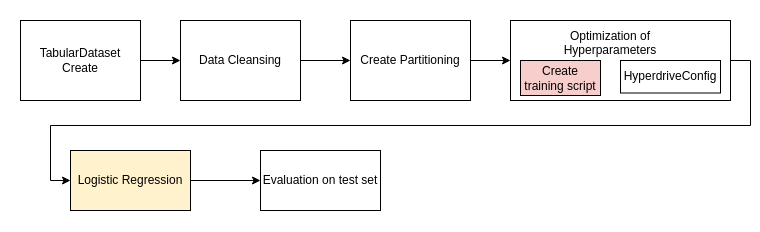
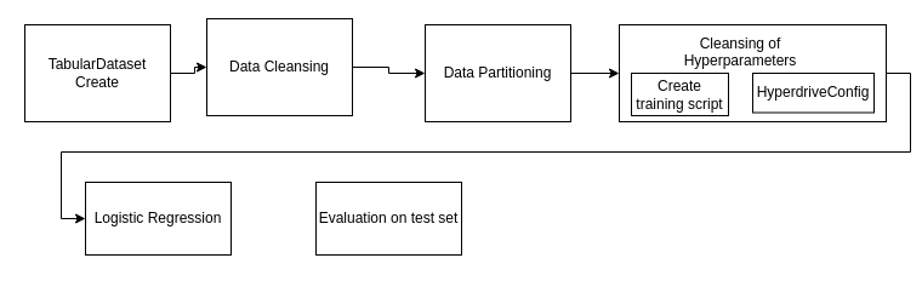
- <mxCell id="15" value="&lt;div&gt;Optimization of Hyperparameters&lt;/div&gt;&lt;div&gt;&lt;br&gt;&lt;/div&gt;" style="text;html=1;strokeColor=none;fillColor=none;align=center;verticalAlign=middle;whiteSpace=wrap;rounded=0;" vertex="1" parent="1"><mxGeometry x="590" y="40" width="40" height="20" as="geometry" /></mxCell>
+ <mxCell id="15" value="&lt;div&gt;Cleansing of Hyperparameters&lt;/div&gt;&lt;div&gt;&lt;br&gt;&lt;/div&gt;" style="text;html=1;strokeColor=none;fillColor=none;align=center;verticalAlign=middle;whiteSpace=wrap;rounded=0;" vertex="1" parent="1"><mxGeometry x="590" y="40" width="40" height="20" as="geometry" /></mxCell>
- <mxCell id="5" value="Data Cleansing" style="rounded=0;whiteSpace=wrap;html=1;" parent="1" vertex="1"><mxGeometry x="180" y="20" width="120" height="80" as="geometry" /></mxCell>
+ <mxCell id="5" value="Data Cleansing" style="rounded=0;whiteSpace=wrap;html=1;" parent="1" vertex="1"><mxGeometry x="170" y="15" width="120" height="80" as="geometry" /></mxCell>
- <mxCell id="12" value="Create Partitioning" style="rounded=0;whiteSpace=wrap;html=1;" parent="1" vertex="1"><mxGeometry x="350" y="20" width="120" height="80" as="geometry" /></mxCell>
+ <mxCell id="12" value="Data Partitioning" style="rounded=0;whiteSpace=wrap;html=1;" parent="1" vertex="1"><mxGeometry x="350" y="20" width="120" height="80" as="geometry" /></mxCell>
- <mxCell id="13" value="Create training script" style="rounded=0;whiteSpace=wrap;html=1;fillColor=#f8cecc;" vertex="1" parent="1"><mxGeometry x="520" y="60" width="80" height="35" as="geometry" /></mxCell>
+ <mxCell id="13" value="Create training script" style="rounded=0;whiteSpace=wrap;html=1;" vertex="1" parent="1"><mxGeometry x="520" y="60" width="80" height="35" as="geometry" /></mxCell>
- <mxCell id="9" value="Logistic Regression" style="rounded=0;whiteSpace=wrap;html=1;fillColor=#fff2cc;" parent="1" vertex="1"><mxGeometry x="70" y="150" width="120" height="60" as="geometry" /></mxCell>
+ <mxCell id="9" value="Logistic Regression" style="rounded=0;whiteSpace=wrap;html=1;" parent="1" vertex="1"><mxGeometry x="70" y="150" width="120" height="60" as="geometry" /></mxCell>
- <mxCell id="8" value="" style="edgeStyle=orthogonalEdgeStyle;rounded=0;orthogonalLoop=1;jettySize=auto;html=1;" parent="1" source="9" target="10" edge="1"><mxGeometry relative="1" as="geometry" /></mxCell>
